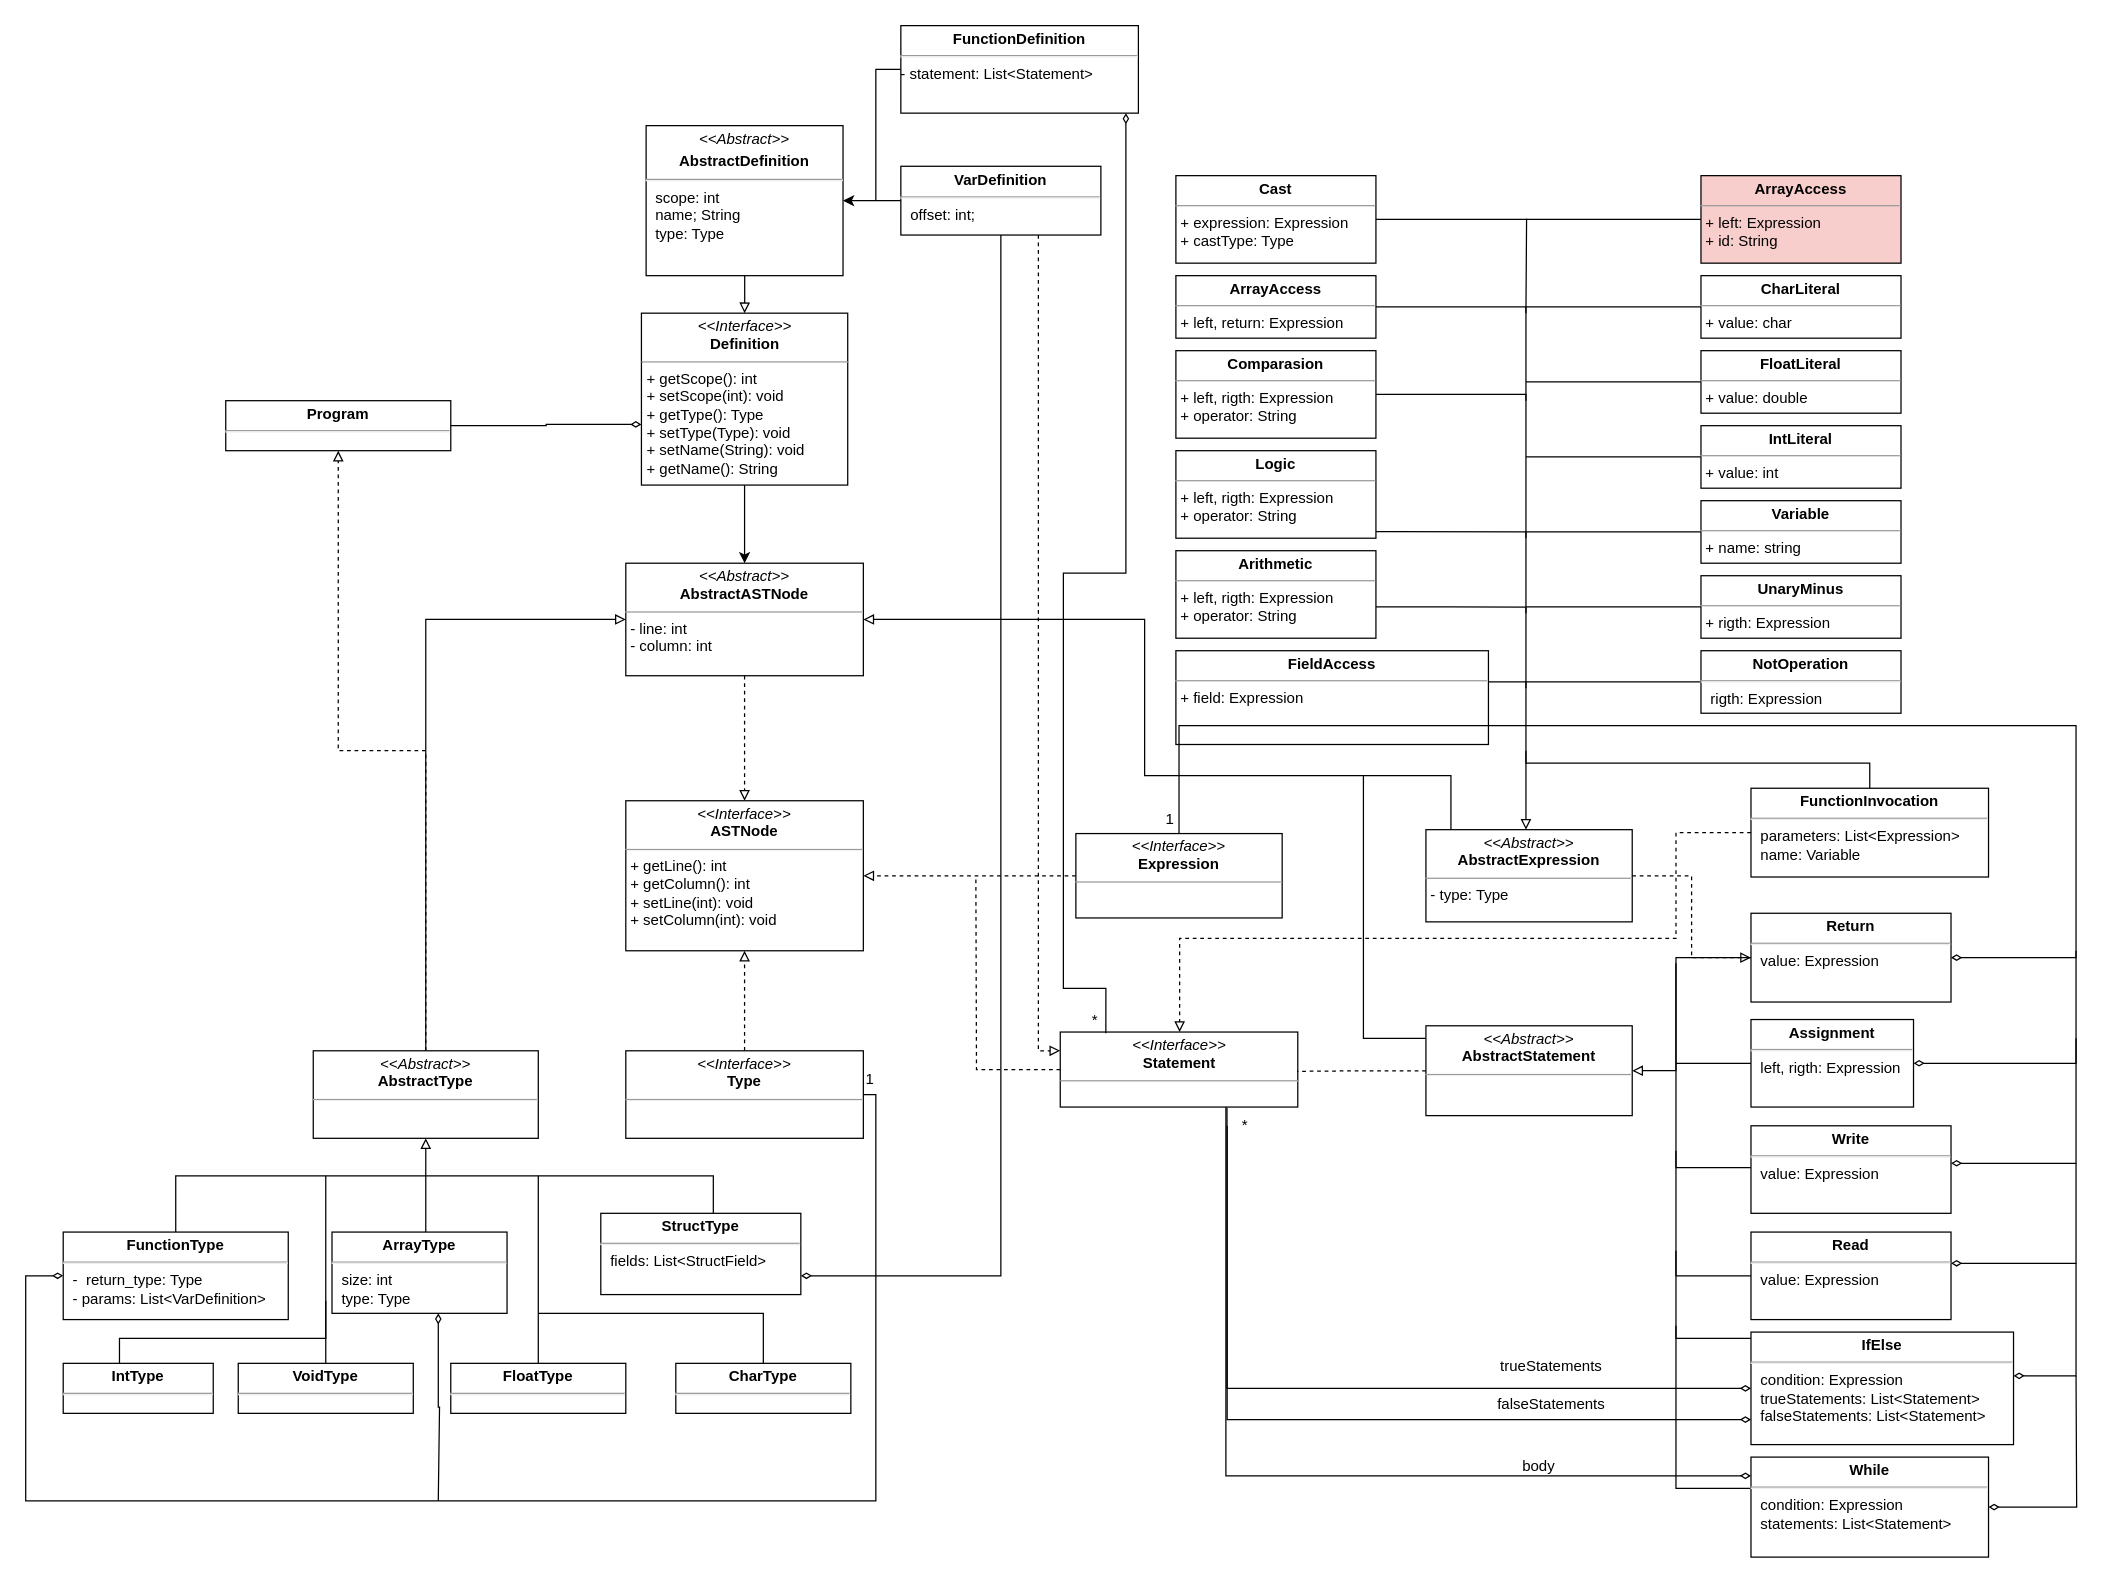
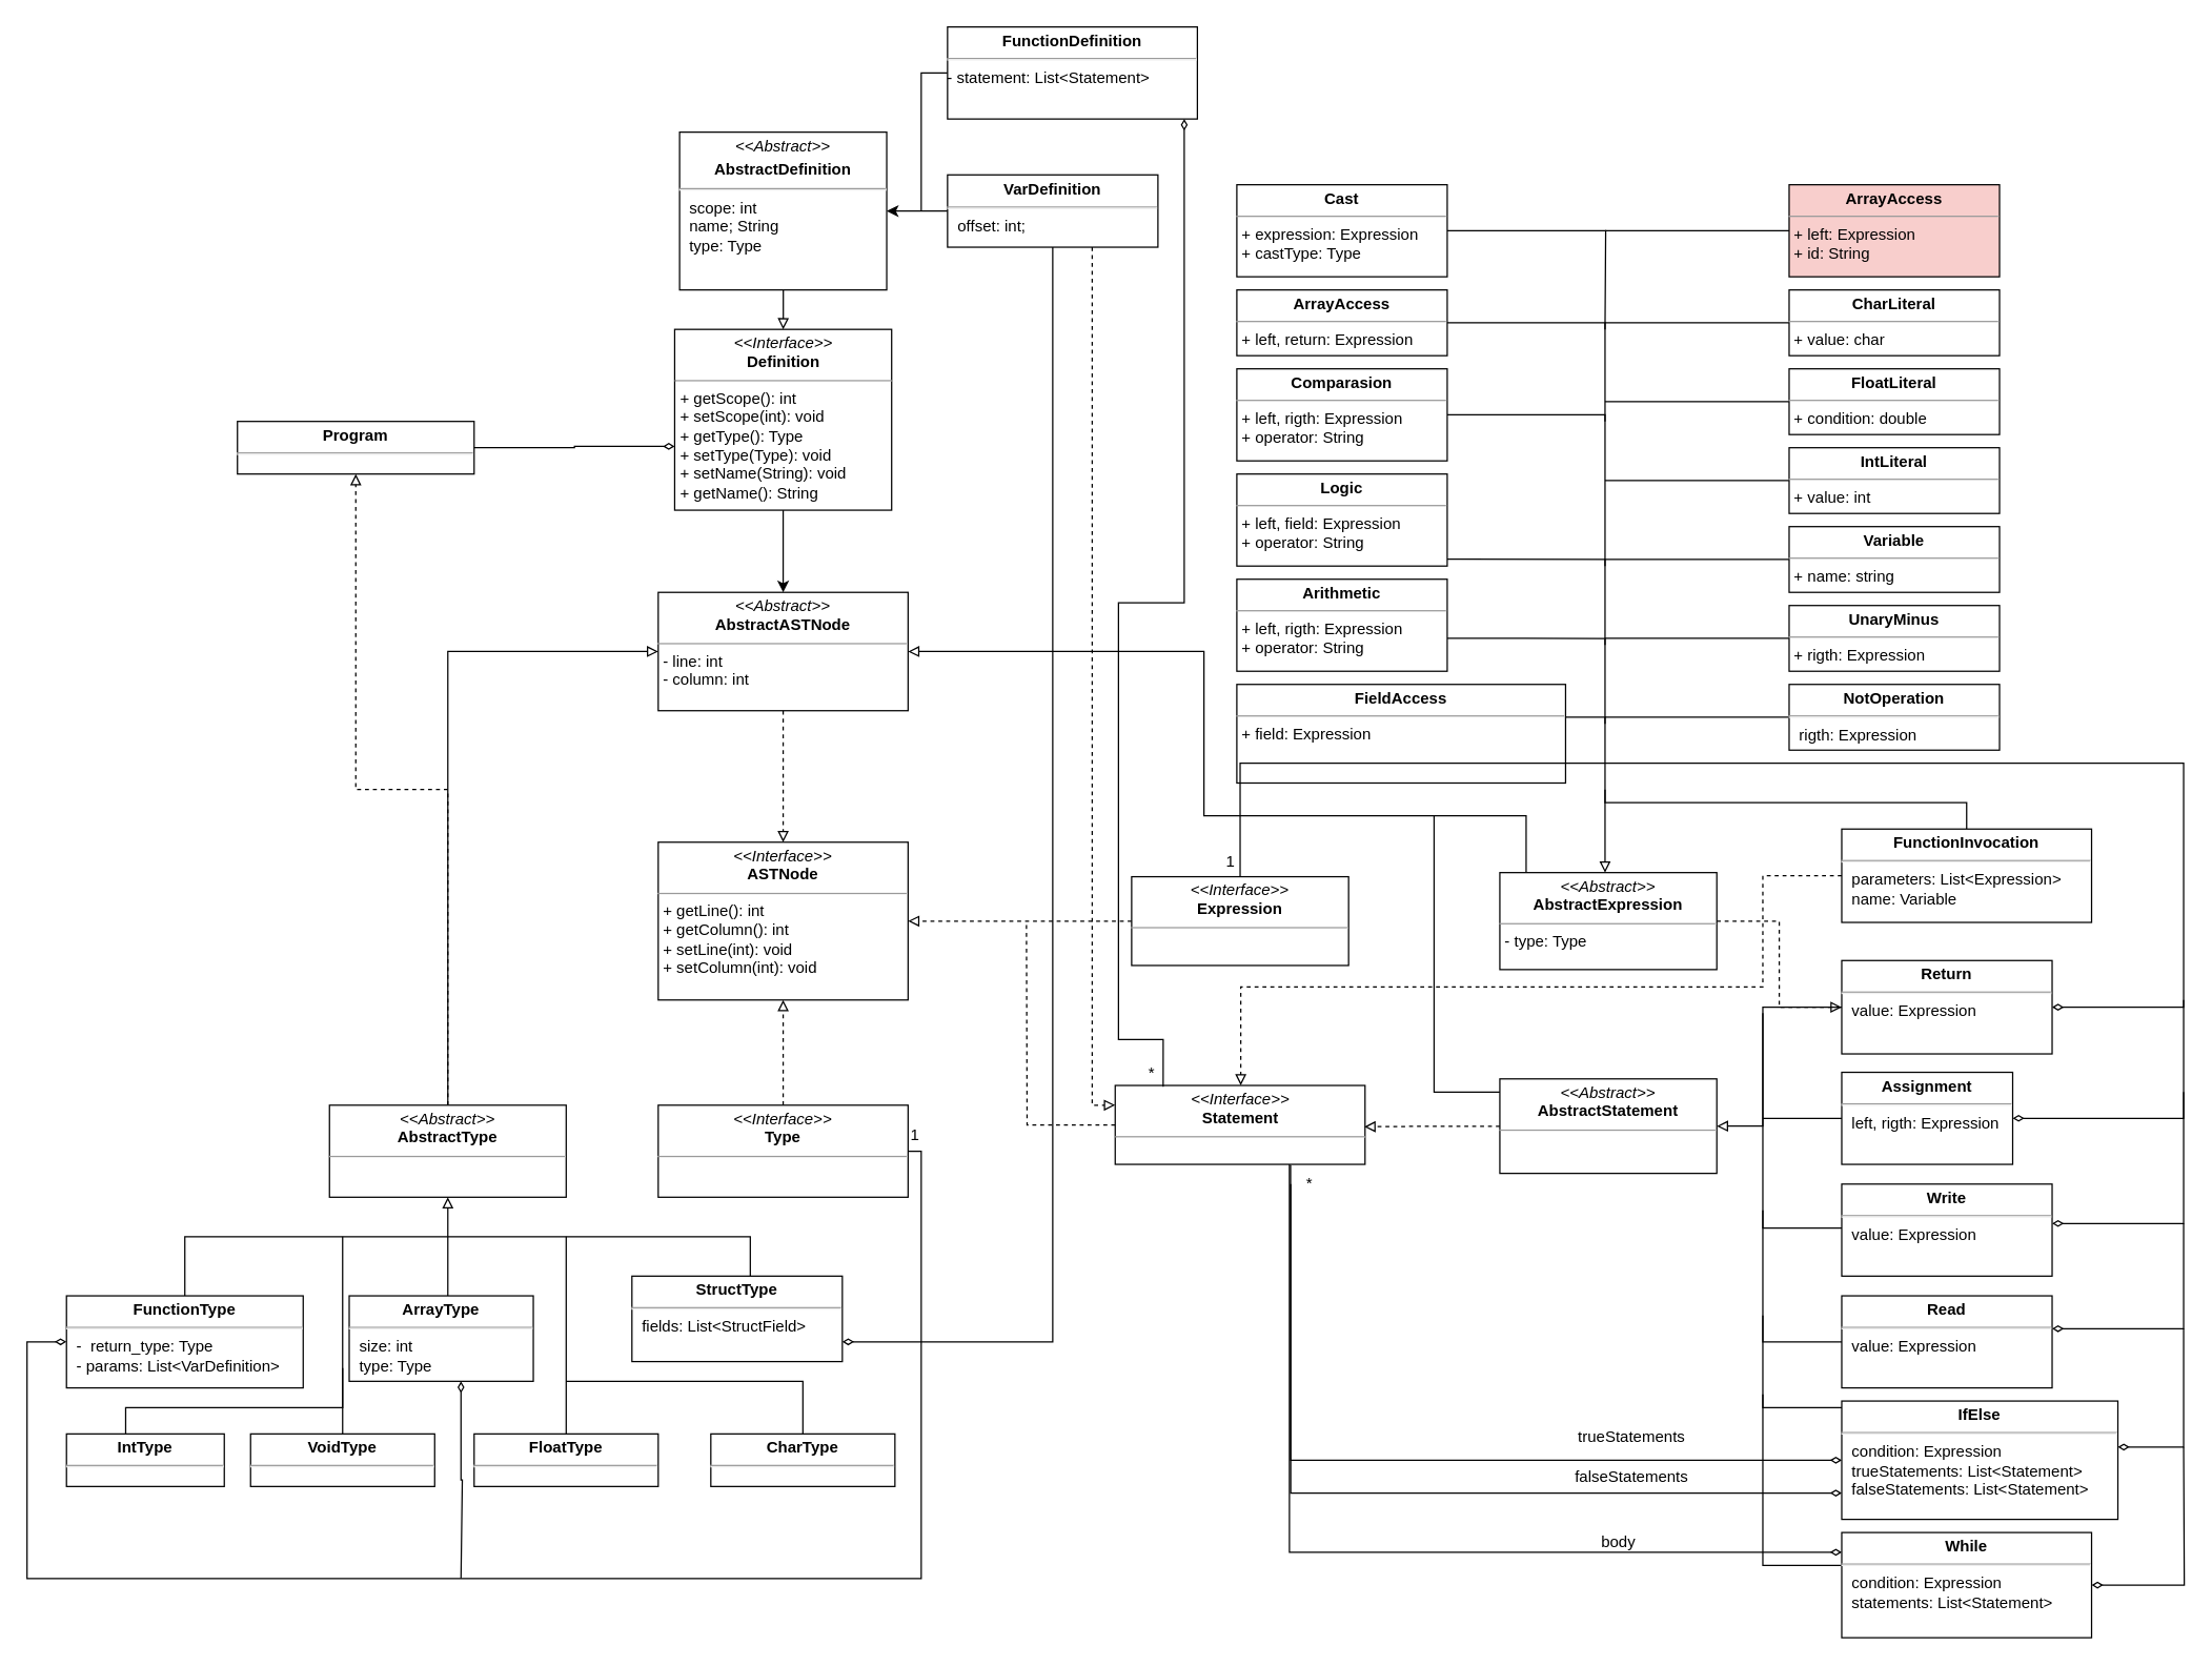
- <mxCell id="29" value="&lt;p style=&quot;margin:0px;margin-top:4px;text-align:center;&quot;&gt;&lt;b&gt;FloatLiteral&lt;/b&gt;&lt;/p&gt;&lt;hr size=&quot;1&quot;&gt;&lt;p style=&quot;margin:0px;margin-left:4px;&quot;&gt;+ value: double&lt;/p&gt;" style="verticalAlign=top;align=left;overflow=fill;fontSize=12;fontFamily=Helvetica;html=1;whiteSpace=wrap;" parent="1" vertex="1"><mxGeometry x="1360" y="280" width="160" height="50" as="geometry" /></mxCell>
+ <mxCell id="29" value="&lt;p style=&quot;margin:0px;margin-top:4px;text-align:center;&quot;&gt;&lt;b&gt;FloatLiteral&lt;/b&gt;&lt;/p&gt;&lt;hr size=&quot;1&quot;&gt;&lt;p style=&quot;margin:0px;margin-left:4px;&quot;&gt;+ condition: double&lt;/p&gt;" style="verticalAlign=top;align=left;overflow=fill;fontSize=12;fontFamily=Helvetica;html=1;whiteSpace=wrap;" parent="1" vertex="1"><mxGeometry x="1360" y="280" width="160" height="50" as="geometry" /></mxCell>
- <mxCell id="15" value="&lt;p style=&quot;margin:0px;margin-top:4px;text-align:center;&quot;&gt;&lt;b&gt;Logic&lt;/b&gt;&lt;/p&gt;&lt;hr size=&quot;1&quot;&gt;&lt;p style=&quot;margin:0px;margin-left:4px;&quot;&gt;+ left, rigth: Expression&lt;/p&gt;&lt;p style=&quot;margin:0px;margin-left:4px;&quot;&gt;+ operator: String&lt;/p&gt;" style="verticalAlign=top;align=left;overflow=fill;fontSize=12;fontFamily=Helvetica;html=1;whiteSpace=wrap;" parent="1" vertex="1"><mxGeometry x="940" y="360" width="160" height="70" as="geometry" /></mxCell>
+ <mxCell id="15" value="&lt;p style=&quot;margin:0px;margin-top:4px;text-align:center;&quot;&gt;&lt;b&gt;Logic&lt;/b&gt;&lt;/p&gt;&lt;hr size=&quot;1&quot;&gt;&lt;p style=&quot;margin:0px;margin-left:4px;&quot;&gt;+ left, field: Expression&lt;/p&gt;&lt;p style=&quot;margin:0px;margin-left:4px;&quot;&gt;+ operator: String&lt;/p&gt;" style="verticalAlign=top;align=left;overflow=fill;fontSize=12;fontFamily=Helvetica;html=1;whiteSpace=wrap;" parent="1" vertex="1"><mxGeometry x="940" y="360" width="160" height="70" as="geometry" /></mxCell>
- <mxCell id="36" style="edgeStyle=orthogonalEdgeStyle;rounded=0;orthogonalLoop=1;jettySize=auto;html=1;entryX=0.997;entryY=0.524;entryDx=0;entryDy=0;endArrow=none;endFill=0;dashed=1;entryPerimeter=0;" parent="1" source="38" target="35" edge="1"><mxGeometry relative="1" as="geometry" /></mxCell>
+ <mxCell id="36" style="edgeStyle=orthogonalEdgeStyle;rounded=0;orthogonalLoop=1;jettySize=auto;html=1;entryX=0.997;entryY=0.524;entryDx=0;entryDy=0;endArrow=block;endFill=0;dashed=1;entryPerimeter=0;" parent="1" source="38" target="35" edge="1"><mxGeometry relative="1" as="geometry" /></mxCell>
